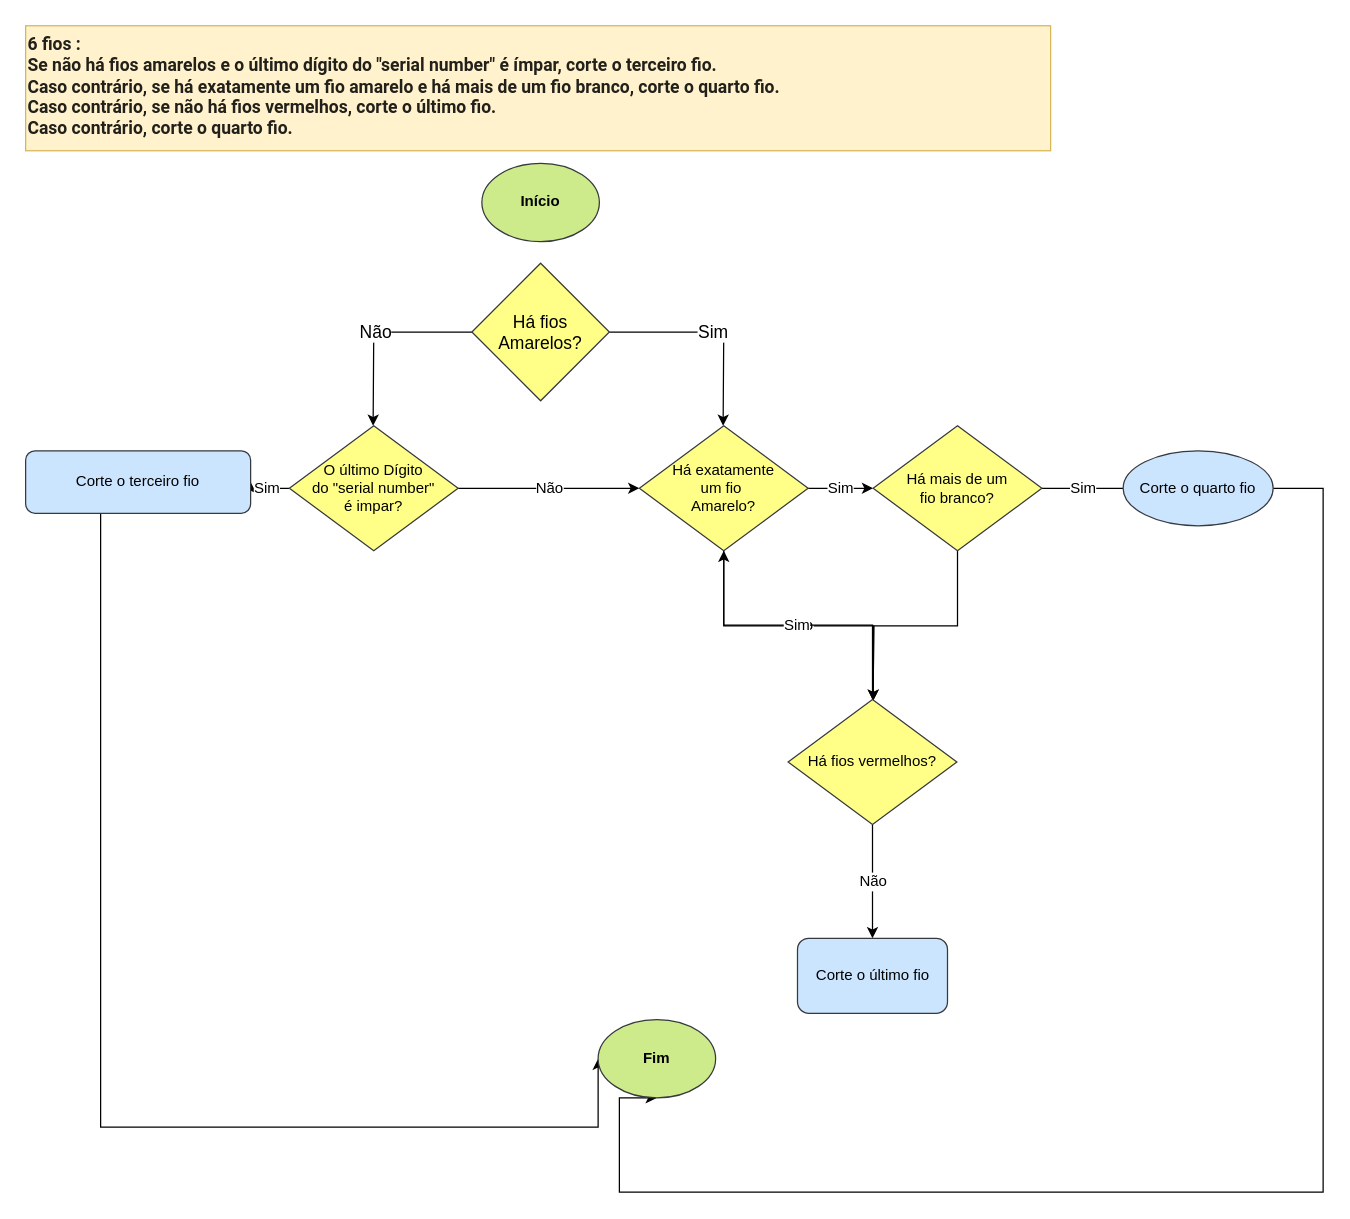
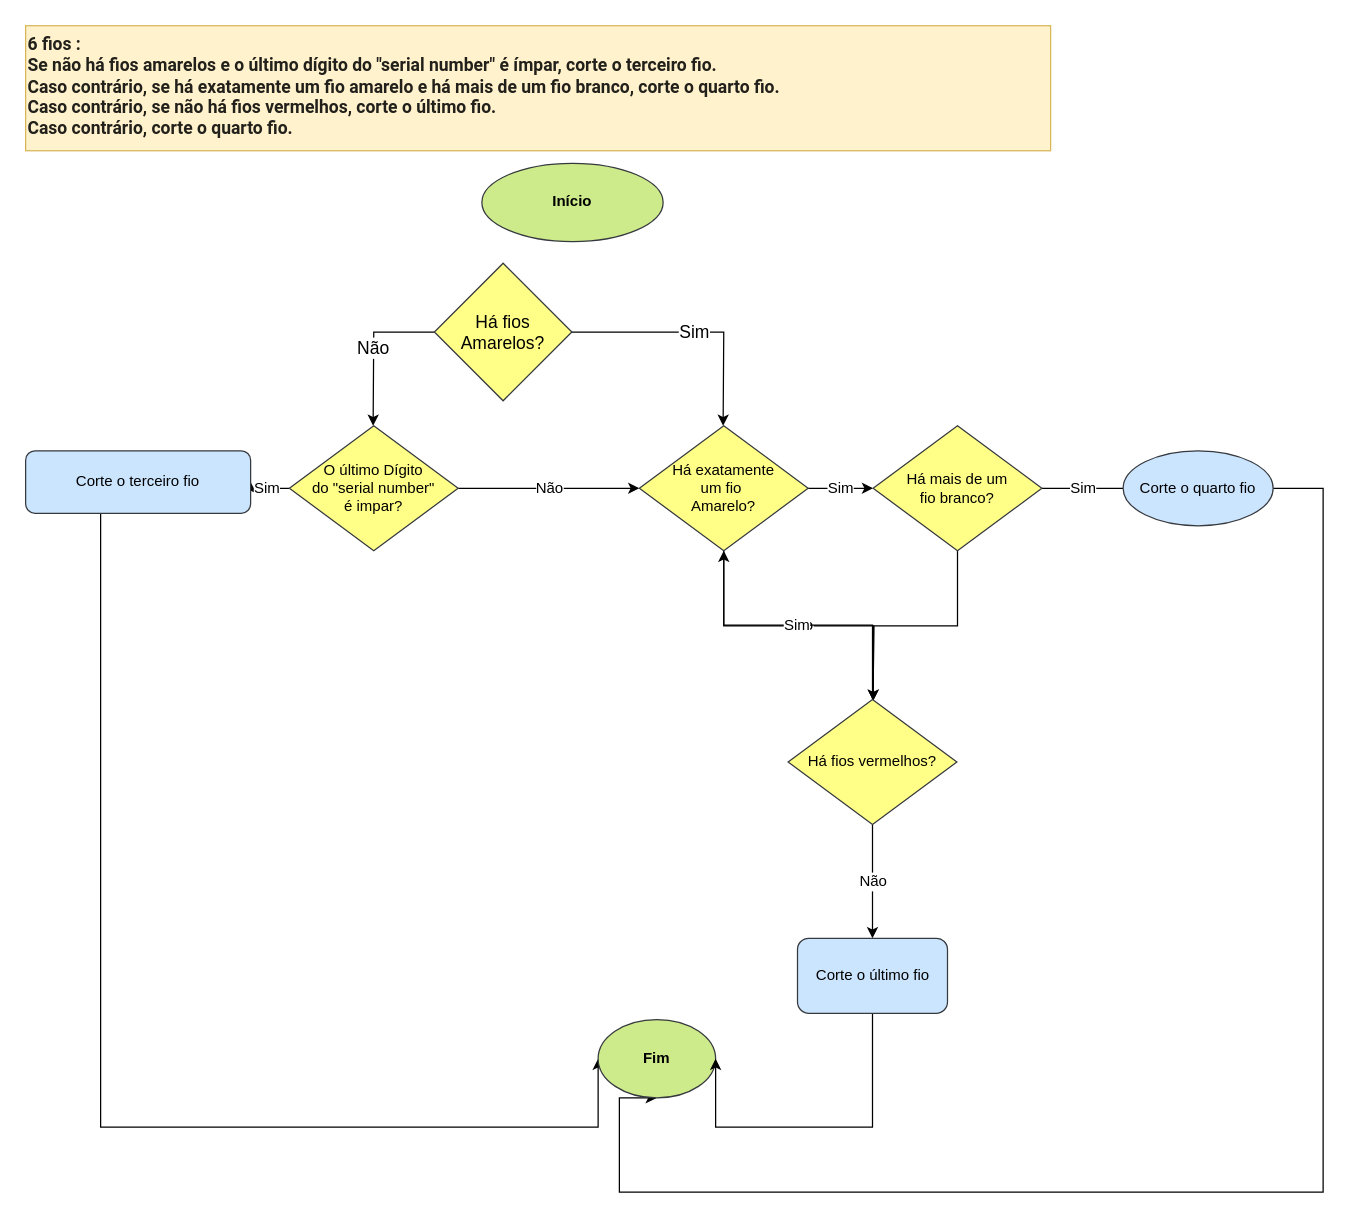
- <mxCell id="2" value="&lt;b&gt;Início&lt;/b&gt;" style="ellipse;whiteSpace=wrap;html=1;fillColor=#cdeb8b;strokeColor=#36393d;" vertex="1" parent="1"><mxGeometry x="385" y="130" width="94" height="62.67" as="geometry" /></mxCell>
+ <mxCell id="2" value="&lt;b&gt;Início&lt;/b&gt;" style="ellipse;whiteSpace=wrap;html=1;fillColor=#cdeb8b;strokeColor=#36393d;" vertex="1" parent="1"><mxGeometry x="385" y="130" width="145" height="62.67" as="geometry" /></mxCell>
- <mxCell id="6" value="Há fios&lt;br&gt;Amarelos?" style="rhombus;whiteSpace=wrap;html=1;fontSize=14;fillColor=#ffff88;strokeColor=#36393d;" vertex="1" parent="1"><mxGeometry x="377" y="210" width="110" height="110" as="geometry" /></mxCell>
+ <mxCell id="6" value="Há fios&lt;br&gt;Amarelos?" style="rhombus;whiteSpace=wrap;html=1;fontSize=14;fillColor=#ffff88;strokeColor=#36393d;" vertex="1" parent="1"><mxGeometry x="347" y="210" width="110" height="110" as="geometry" /></mxCell>
+ <mxCell id="24" style="edgeStyle=orthogonalEdgeStyle;rounded=0;orthogonalLoop=1;jettySize=auto;html=1;entryX=1;entryY=0.5;entryDx=0;entryDy=0;fontSize=12;" edge="1" parent="1" source="25" target="20"><mxGeometry relative="1" as="geometry"><Array as="points"><mxPoint x="698" y="901" /></Array></mxGeometry></mxCell>
